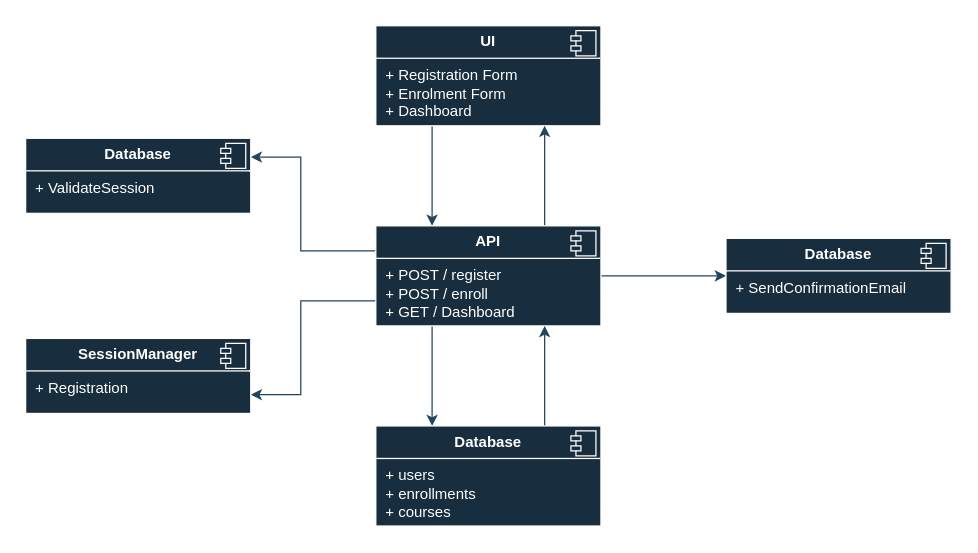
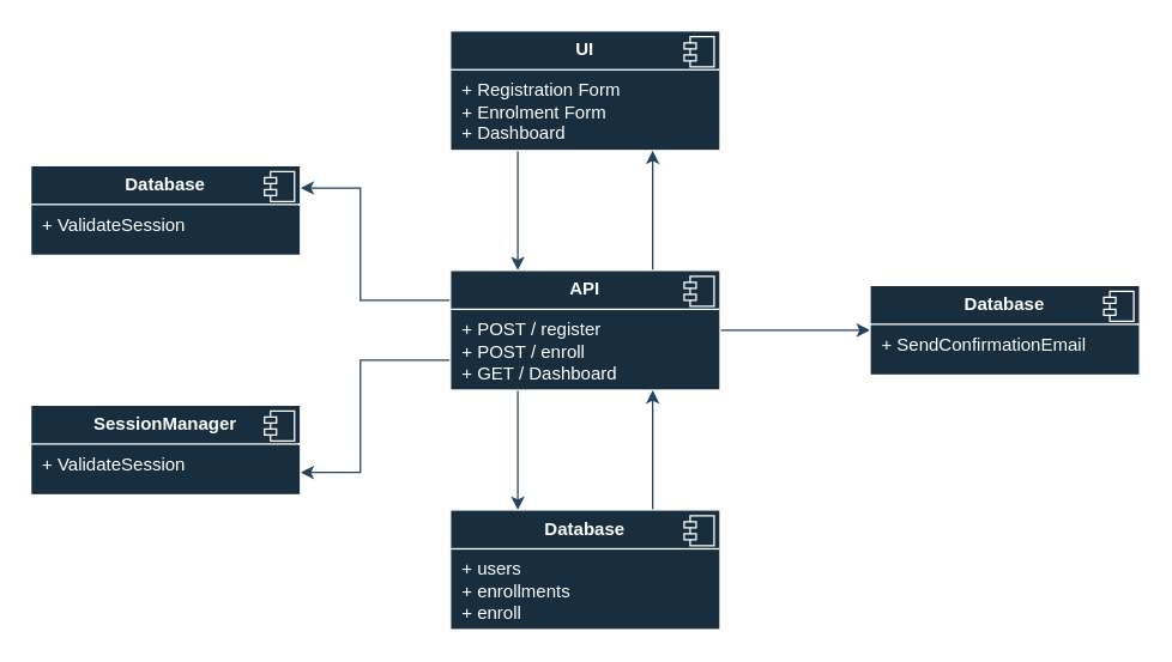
- <mxCell id="16" value="&lt;p style=&quot;margin:0px;margin-top:6px;text-align:center;&quot;&gt;&lt;b&gt;SessionManager&lt;/b&gt;&lt;/p&gt;&lt;hr size=&quot;1&quot; style=&quot;border-style:solid;&quot;&gt;&lt;p style=&quot;margin:0px;margin-left:8px;&quot;&gt;+ Registration&lt;/p&gt;" style="align=left;overflow=fill;html=1;dropTarget=0;whiteSpace=wrap;labelBackgroundColor=none;fillColor=#182E3E;strokeColor=#FFFFFF;fontColor=#FFFFFF;" parent="1" vertex="1"><mxGeometry x="20" y="270" width="180" height="60" as="geometry" /></mxCell>
+ <mxCell id="16" value="&lt;p style=&quot;margin:0px;margin-top:6px;text-align:center;&quot;&gt;&lt;b&gt;SessionManager&lt;/b&gt;&lt;/p&gt;&lt;hr size=&quot;1&quot; style=&quot;border-style:solid;&quot;&gt;&lt;p style=&quot;margin:0px;margin-left:8px;&quot;&gt;+ ValidateSession&lt;/p&gt;" style="align=left;overflow=fill;html=1;dropTarget=0;whiteSpace=wrap;labelBackgroundColor=none;fillColor=#182E3E;strokeColor=#FFFFFF;fontColor=#FFFFFF;" parent="1" vertex="1"><mxGeometry x="20" y="270" width="180" height="60" as="geometry" /></mxCell>
- <mxCell id="19" value="&lt;p style=&quot;margin:0px;margin-top:6px;text-align:center;&quot;&gt;&lt;b&gt;Database&lt;/b&gt;&lt;/p&gt;&lt;hr size=&quot;1&quot; style=&quot;border-style:solid;&quot;&gt;&lt;p style=&quot;margin:0px;margin-left:8px;&quot;&gt;+ users&lt;br&gt;+ enrollments&lt;/p&gt;&lt;p style=&quot;margin:0px;margin-left:8px;&quot;&gt;+ courses&lt;/p&gt;&lt;p style=&quot;margin:0px;margin-left:8px;&quot;&gt;&lt;br&gt;&lt;/p&gt;" style="align=left;overflow=fill;html=1;dropTarget=0;whiteSpace=wrap;labelBackgroundColor=none;fillColor=#182E3E;strokeColor=#FFFFFF;fontColor=#FFFFFF;" parent="1" vertex="1"><mxGeometry x="300" y="340" width="180" height="80" as="geometry" /></mxCell>
+ <mxCell id="19" value="&lt;p style=&quot;margin:0px;margin-top:6px;text-align:center;&quot;&gt;&lt;b&gt;Database&lt;/b&gt;&lt;/p&gt;&lt;hr size=&quot;1&quot; style=&quot;border-style:solid;&quot;&gt;&lt;p style=&quot;margin:0px;margin-left:8px;&quot;&gt;+ users&lt;br&gt;+ enrollments&lt;/p&gt;&lt;p style=&quot;margin:0px;margin-left:8px;&quot;&gt;+ enroll&lt;/p&gt;&lt;p style=&quot;margin:0px;margin-left:8px;&quot;&gt;&lt;br&gt;&lt;/p&gt;" style="align=left;overflow=fill;html=1;dropTarget=0;whiteSpace=wrap;labelBackgroundColor=none;fillColor=#182E3E;strokeColor=#FFFFFF;fontColor=#FFFFFF;" parent="1" vertex="1"><mxGeometry x="300" y="340" width="180" height="80" as="geometry" /></mxCell>
